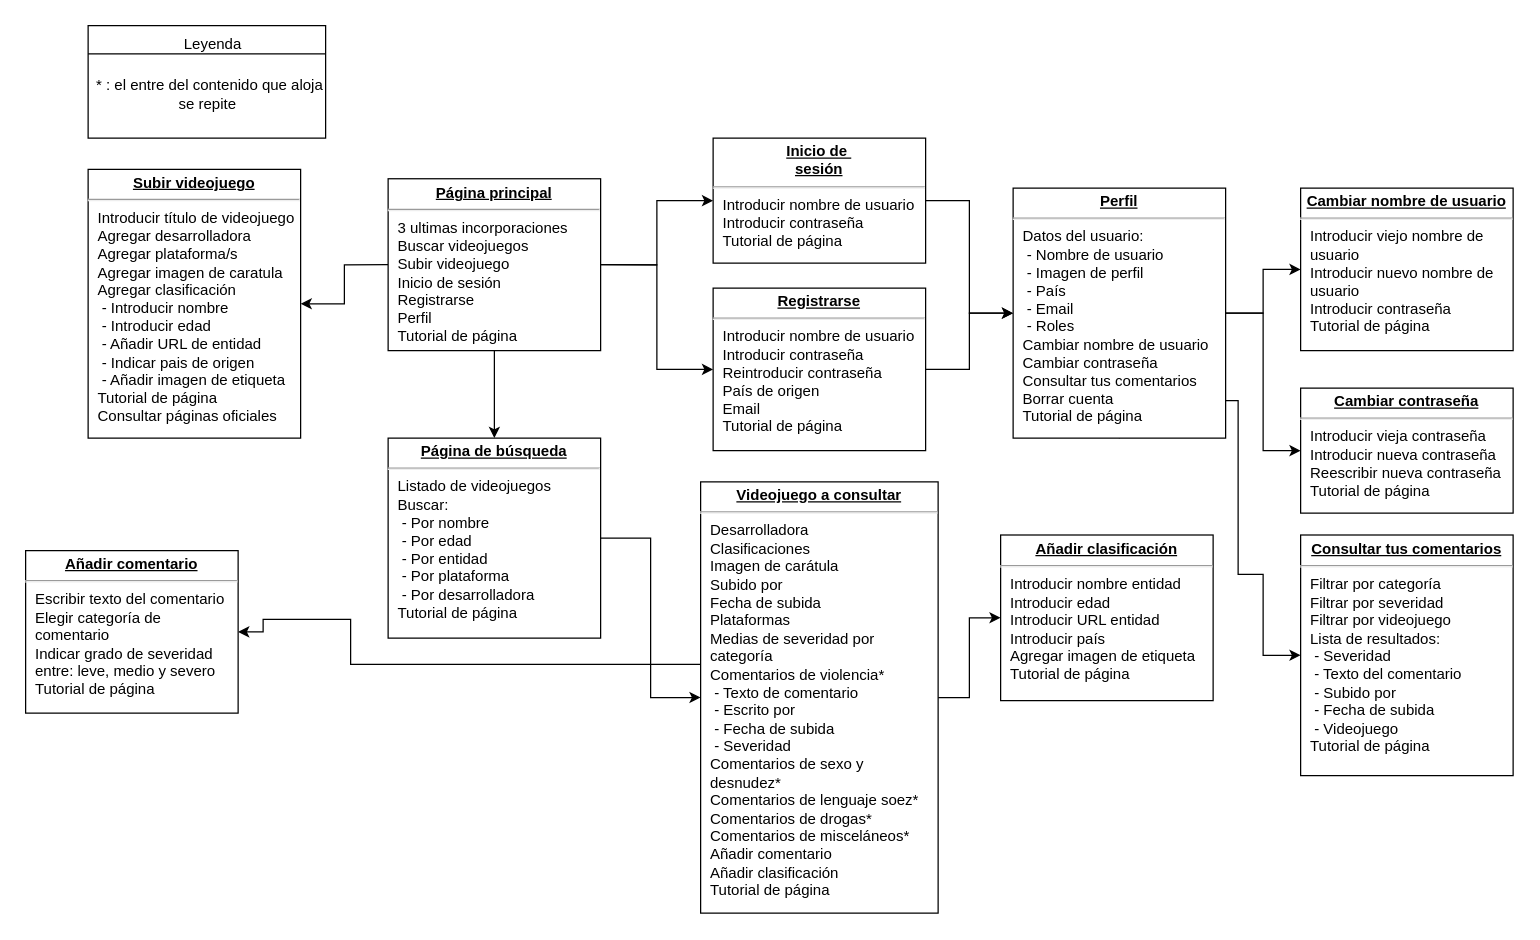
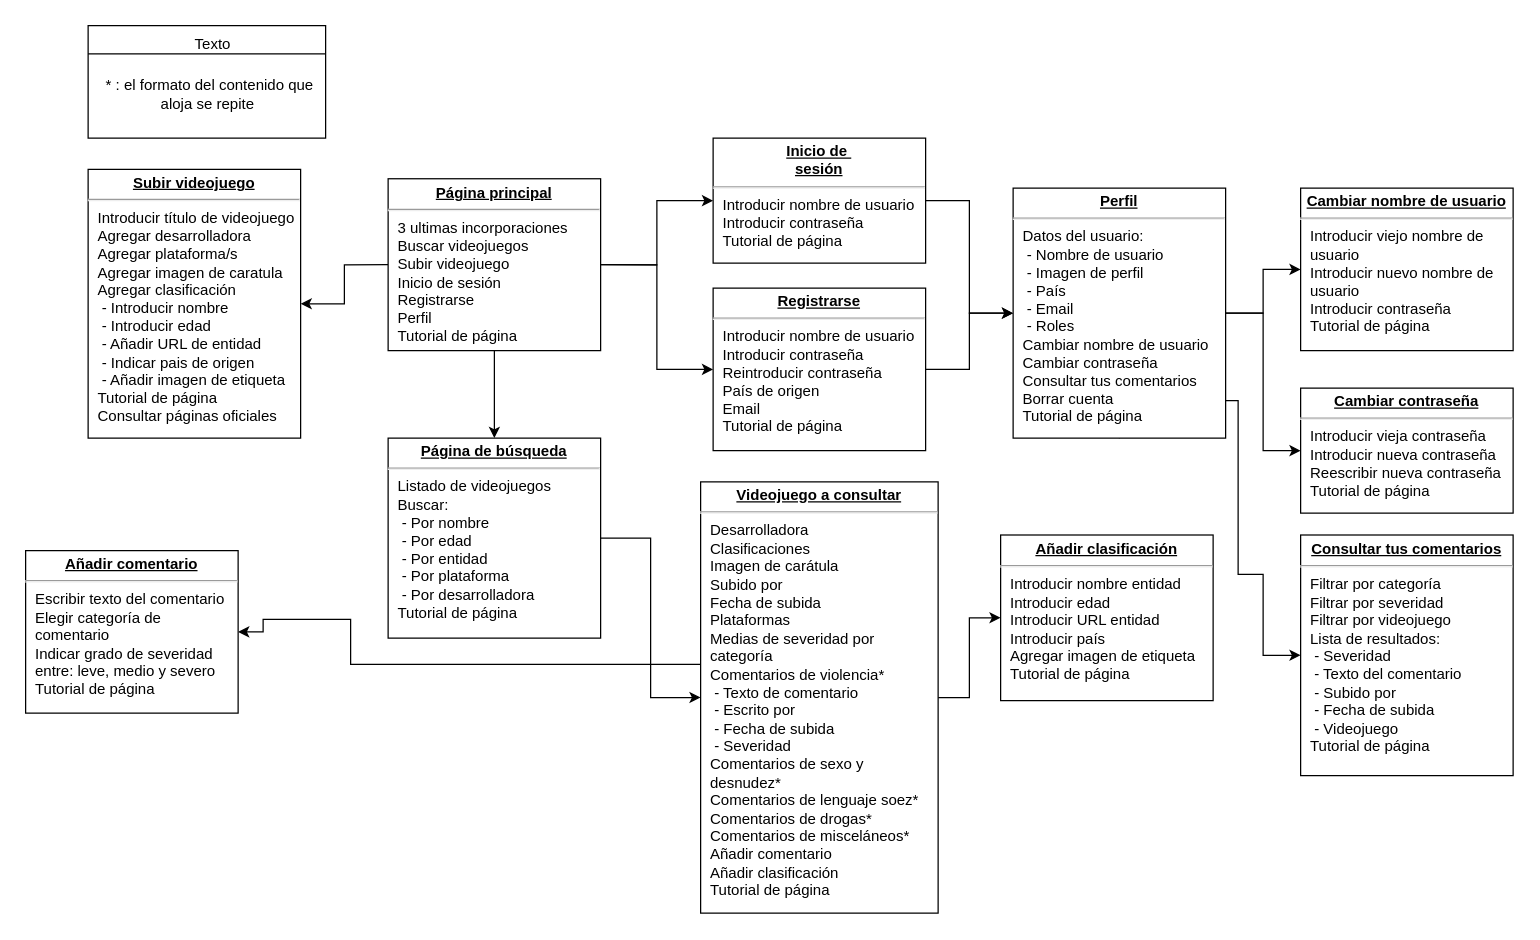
- <mxCell id="27" value="Leyenda" style="text;html=1;align=center;verticalAlign=middle;whiteSpace=wrap;rounded=0;" parent="1" vertex="1"><mxGeometry x="140" y="20" width="60" height="30" as="geometry" /></mxCell>
+ <mxCell id="27" value="Texto" style="text;html=1;align=center;verticalAlign=middle;whiteSpace=wrap;rounded=0;" parent="1" vertex="1"><mxGeometry x="140" y="20" width="60" height="30" as="geometry" /></mxCell>
- <mxCell id="29" value="* : el entre del contenido que aloja se repite&amp;nbsp;" style="text;html=1;align=center;verticalAlign=middle;whiteSpace=wrap;rounded=0;" parent="1" vertex="1"><mxGeometry x="75" y="50" width="185" height="50" as="geometry" /></mxCell>
+ <mxCell id="29" value="* : el formato del contenido que aloja se repite&amp;nbsp;" style="text;html=1;align=center;verticalAlign=middle;whiteSpace=wrap;rounded=0;" parent="1" vertex="1"><mxGeometry x="75" y="50" width="185" height="50" as="geometry" /></mxCell>
